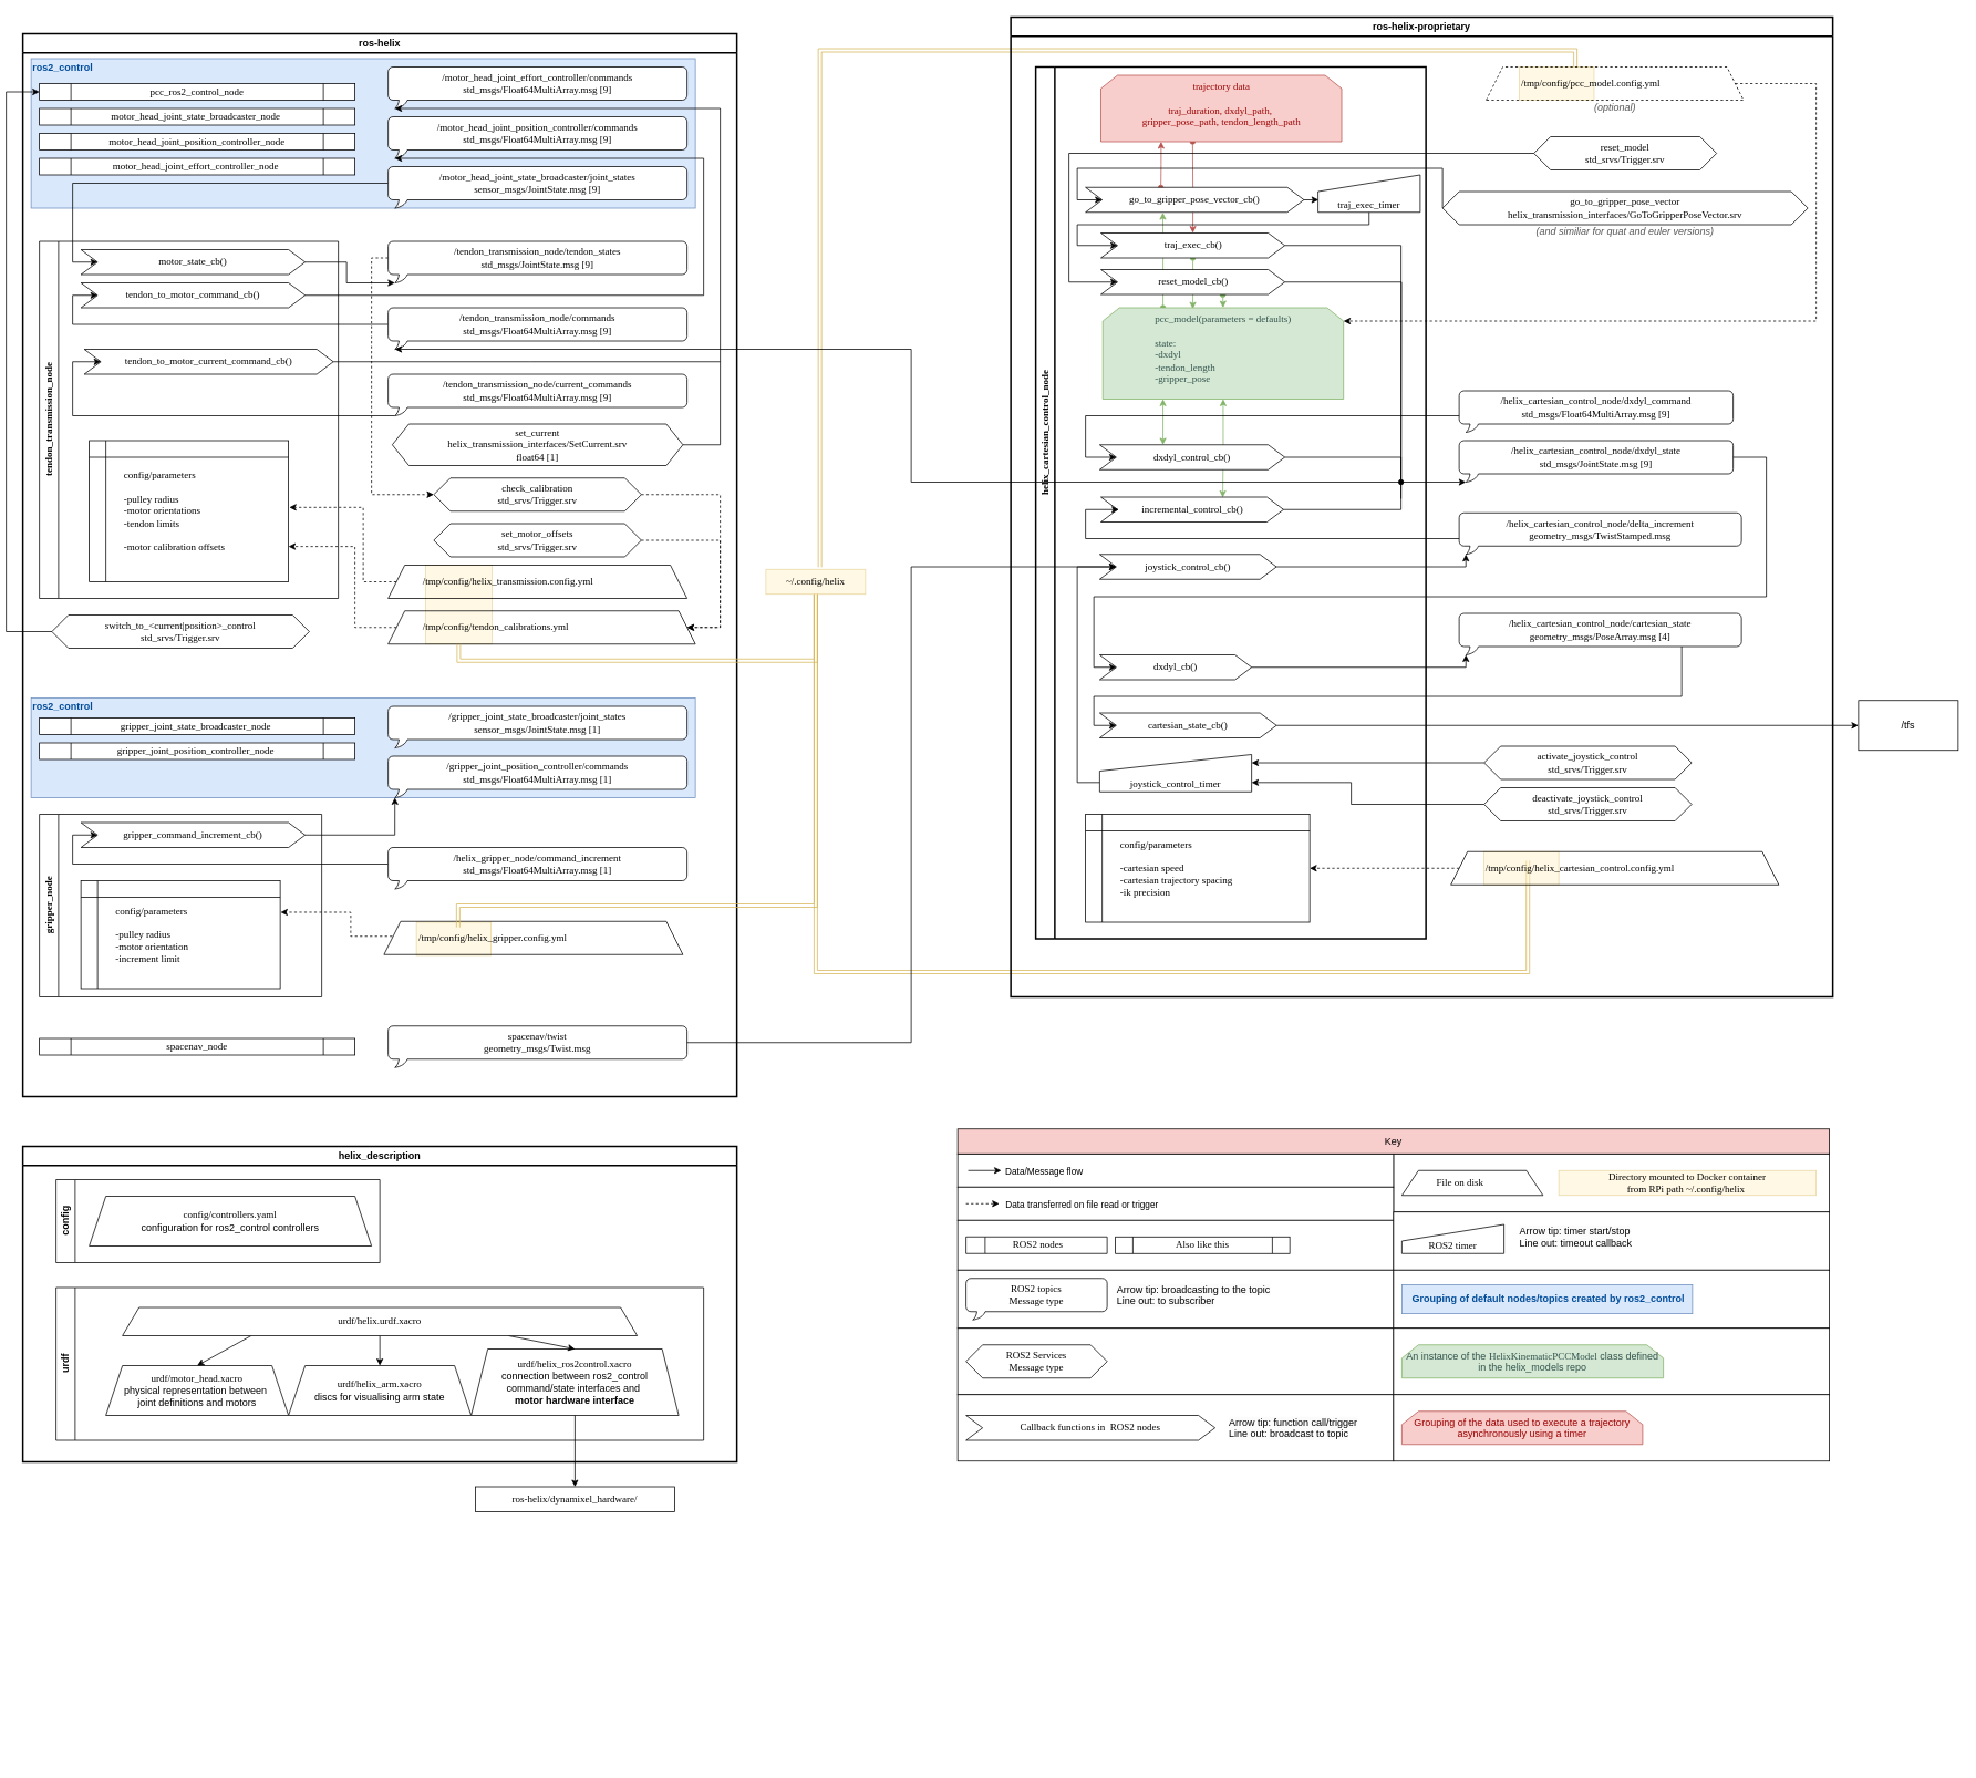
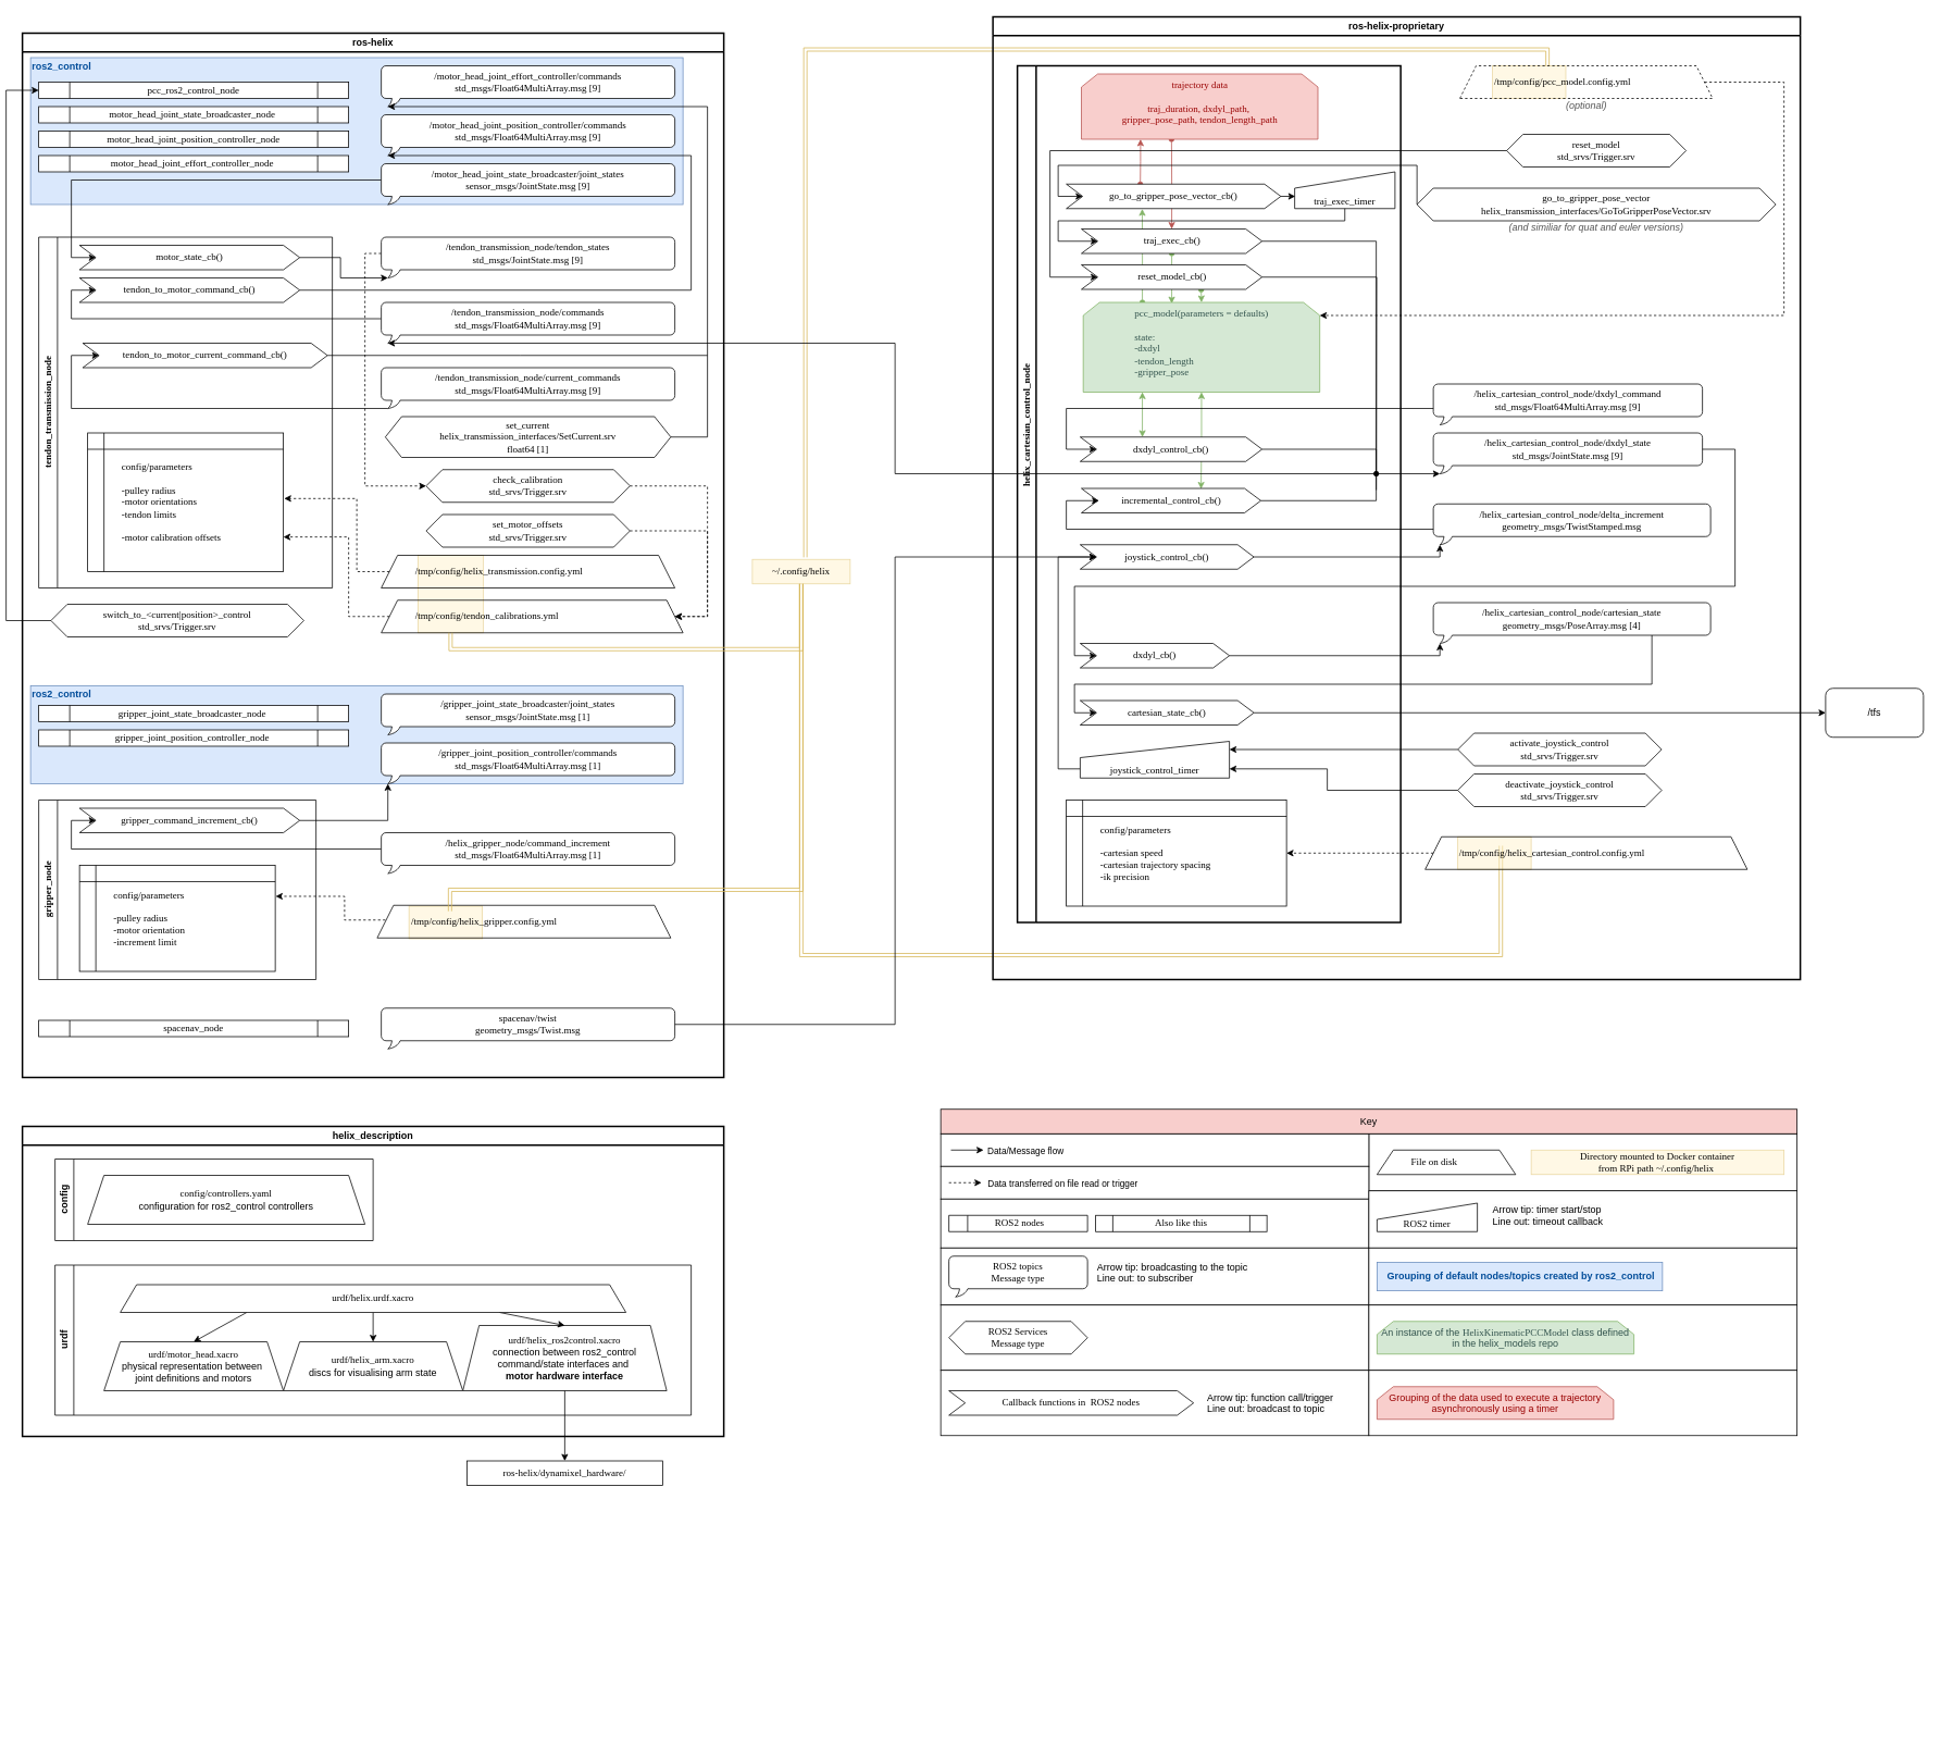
- <mxCell id="92" value="/tfs" style="rounded=0;whiteSpace=wrap;html=1;" parent="63" vertex="1"><mxGeometry x="991" y="763" width="120" height="60" as="geometry" /></mxCell>
+ <mxCell id="92" value="/tfs" style="whiteSpace=wrap;html=1;rounded=1;" parent="63" vertex="1"><mxGeometry x="991" y="763" width="120" height="60" as="geometry" /></mxCell>
